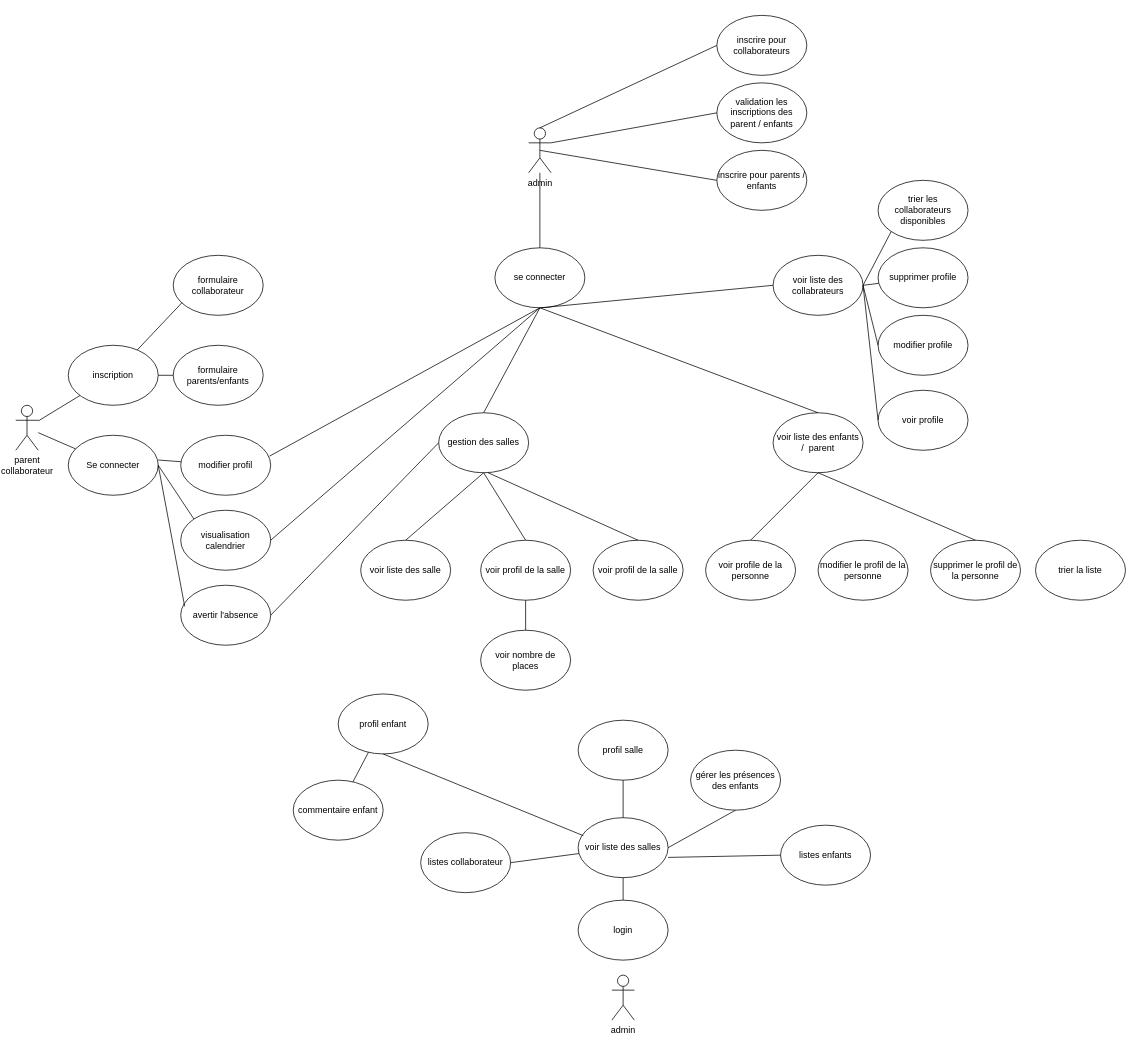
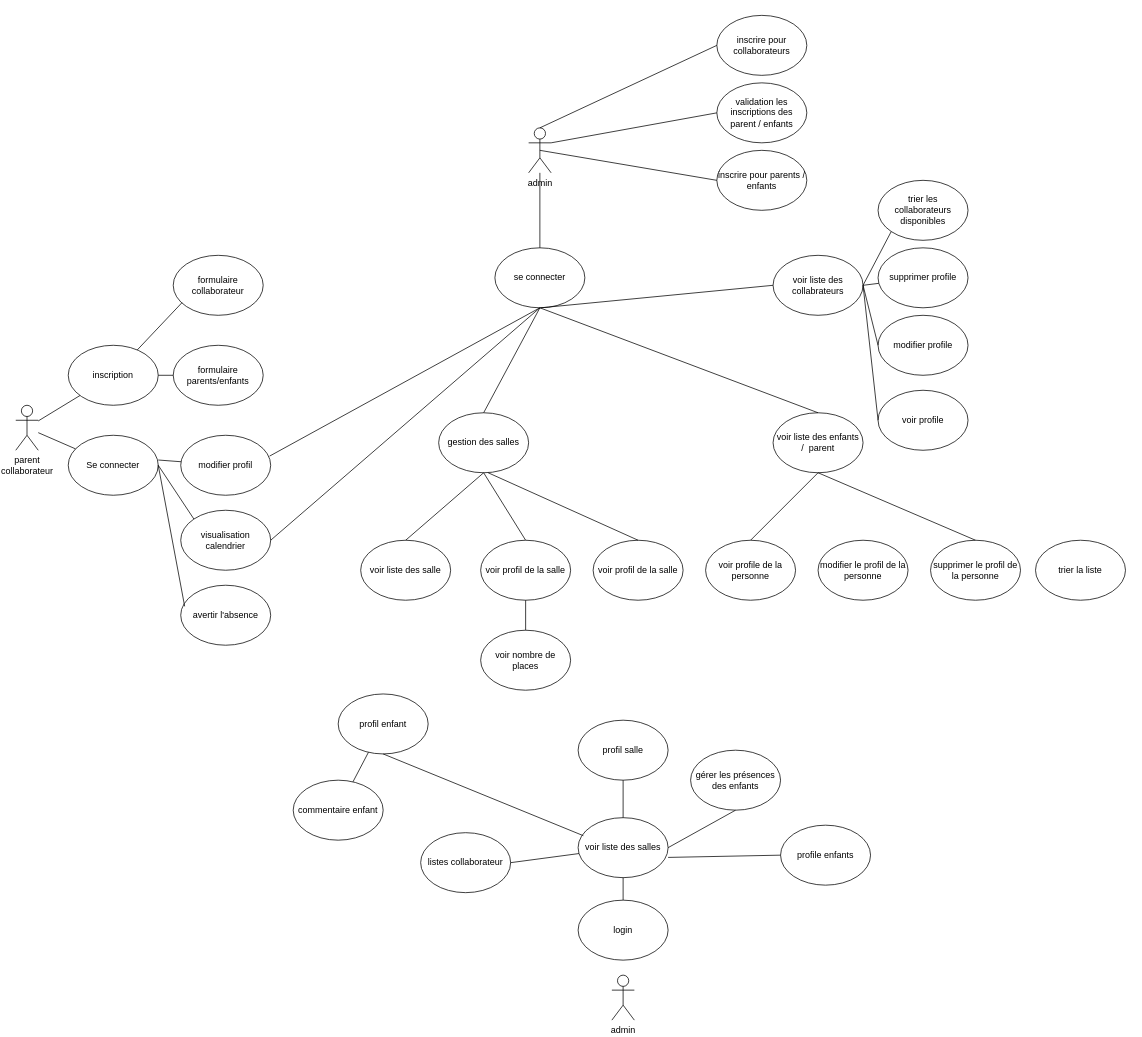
- <mxCell id="24" value="" style="endArrow=none;html=1;entryX=0;entryY=0.5;entryDx=0;entryDy=0;exitX=1;exitY=0.5;exitDx=0;exitDy=0;" edge="1" parent="1" source="9" target="22"><mxGeometry width="50" height="50" relative="1" as="geometry"><mxPoint x="510" y="760" as="sourcePoint" /><mxPoint x="558.72" y="621.28" as="targetPoint" /></mxGeometry></mxCell>
- <mxCell id="67" value="listes enfants" style="ellipse;whiteSpace=wrap;html=1;" vertex="1" parent="1"><mxGeometry x="1040" y="1100" width="120" height="80" as="geometry" /></mxCell>
+ <mxCell id="67" value="profile enfants" style="ellipse;whiteSpace=wrap;html=1;" vertex="1" parent="1"><mxGeometry x="1040" y="1100" width="120" height="80" as="geometry" /></mxCell>
